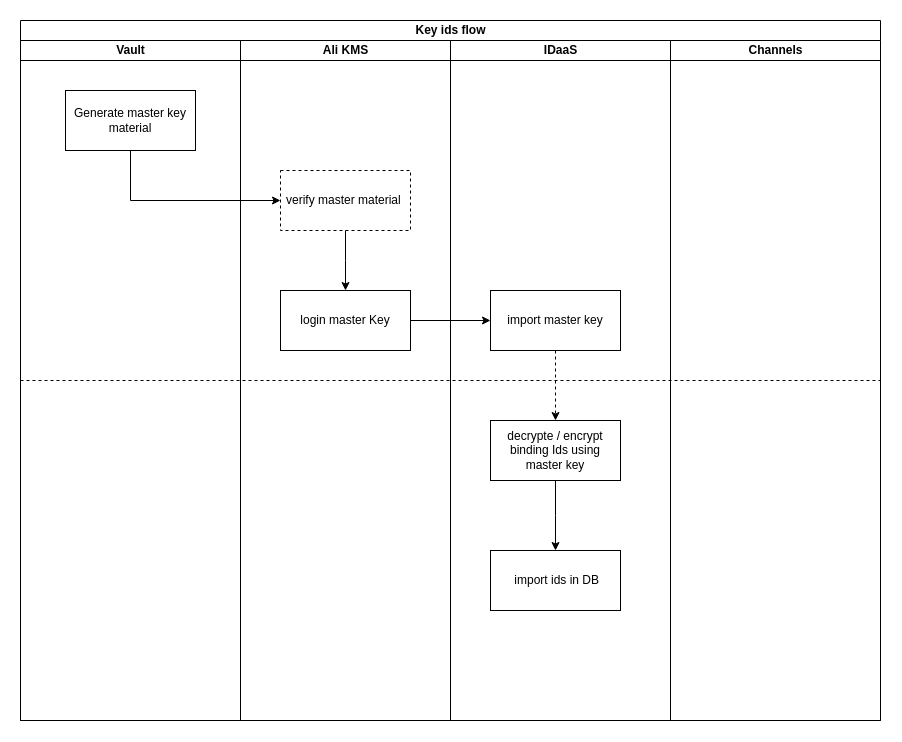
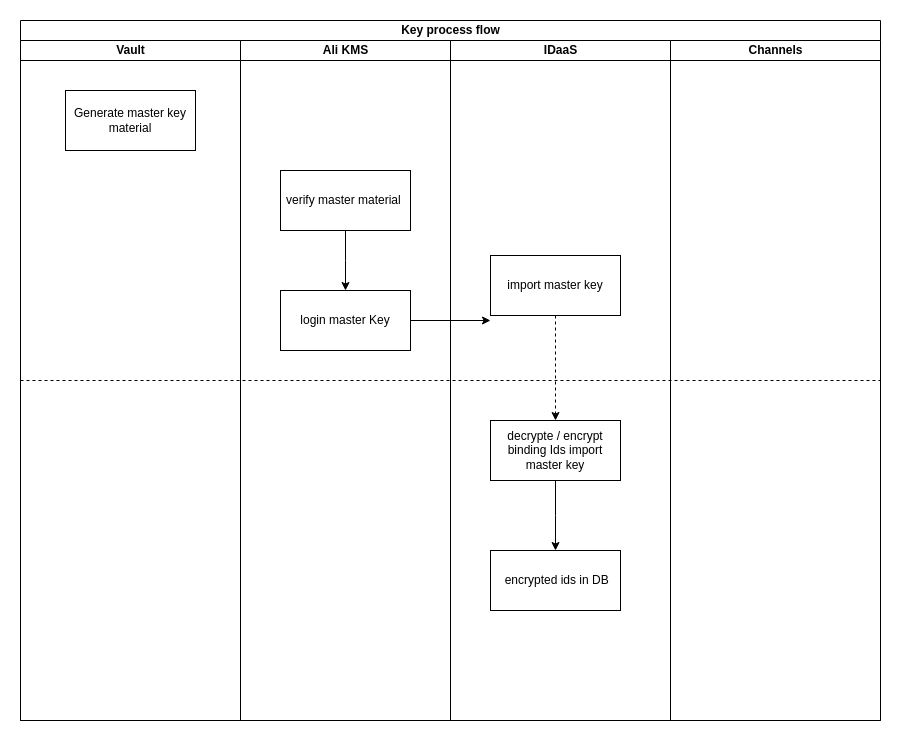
- <mxCell id="2" value="Key ids flow" style="swimlane;html=1;childLayout=stackLayout;resizeParent=1;resizeParentMax=0;startSize=20;" vertex="1" parent="1"><mxGeometry x="20" width="860" height="700" as="geometry" y="20" /></mxCell>
+ <mxCell id="2" value="Key process flow" style="swimlane;html=1;childLayout=stackLayout;resizeParent=1;resizeParentMax=0;startSize=20;" vertex="1" parent="1"><mxGeometry x="20" width="860" height="700" as="geometry" y="20" /></mxCell>
- <mxCell id="8" value="" style="edgeStyle=orthogonalEdgeStyle;rounded=0;orthogonalLoop=1;jettySize=auto;html=1;entryX=0;entryY=0.5;entryDx=0;entryDy=0;" edge="1" parent="2" source="4" target="7"><mxGeometry relative="1" as="geometry"><mxPoint x="110" y="220" as="targetPoint" /><Array as="points"><mxPoint x="110" y="180" /></Array></mxGeometry></mxCell>
- <mxCell id="7" value="verify master material&amp;nbsp;" style="rounded=0;whiteSpace=wrap;html=1;fillColor=#FFFFFF;dashed=1;" vertex="1" parent="5"><mxGeometry x="40" y="130" width="130" height="60" as="geometry" /></mxCell>
+ <mxCell id="7" value="verify master material&amp;nbsp;" style="rounded=0;whiteSpace=wrap;html=1;fillColor=#FFFFFF;" vertex="1" parent="5"><mxGeometry x="40" y="130" width="130" height="60" as="geometry" /></mxCell>
- <mxCell id="11" value="import master key" style="rounded=0;whiteSpace=wrap;html=1;fillColor=#FFFFFF;" vertex="1" parent="9"><mxGeometry x="40" y="250" width="130" height="60" as="geometry" /></mxCell>
+ <mxCell id="11" value="import master key" style="rounded=0;whiteSpace=wrap;html=1;fillColor=#FFFFFF;" vertex="1" parent="9"><mxGeometry x="40" y="215" width="130" height="60" as="geometry" /></mxCell>
- <mxCell id="12" value="decrypte / encrypt binding Ids using master key" style="rounded=0;whiteSpace=wrap;html=1;fillColor=#FFFFFF;" vertex="1" parent="9"><mxGeometry x="40" y="380" width="130" height="60" as="geometry" /></mxCell>
+ <mxCell id="12" value="decrypte / encrypt binding Ids import master key" style="rounded=0;whiteSpace=wrap;html=1;fillColor=#FFFFFF;" vertex="1" parent="9"><mxGeometry x="40" y="380" width="130" height="60" as="geometry" /></mxCell>
- <mxCell id="10" value="&amp;nbsp;import ids in DB" style="rounded=0;whiteSpace=wrap;html=1;fillColor=#FFFFFF;" vertex="1" parent="9"><mxGeometry x="40" y="510" width="130" height="60" as="geometry" /></mxCell>
+ <mxCell id="10" value="&amp;nbsp;encrypted ids in DB" style="rounded=0;whiteSpace=wrap;html=1;fillColor=#FFFFFF;" vertex="1" parent="9"><mxGeometry x="40" y="510" width="130" height="60" as="geometry" /></mxCell>
